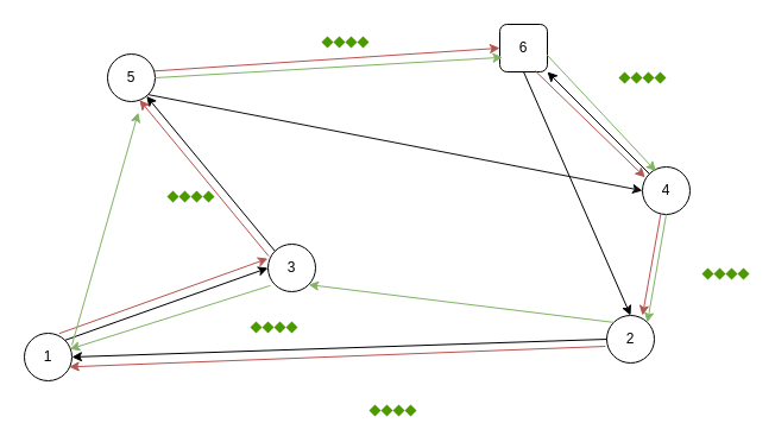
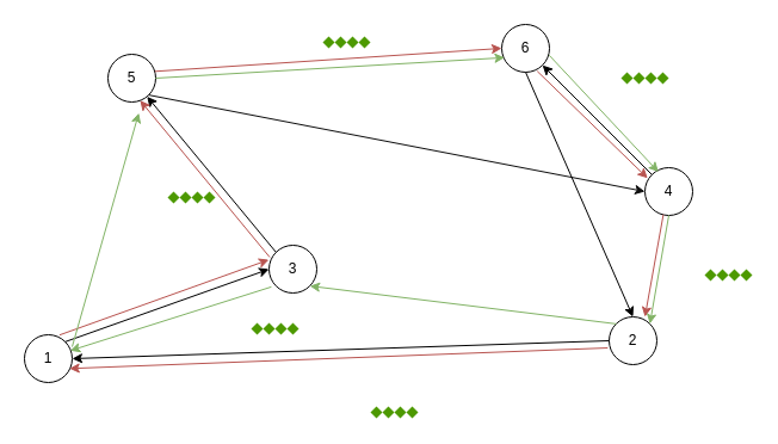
- <mxCell id="7" value="6" style="whiteSpace=wrap;html=1;aspect=fixed;rounded=1;" parent="1" vertex="1"><mxGeometry x="420" y="20" width="40" height="40" as="geometry" /></mxCell>
+ <mxCell id="7" value="6" style="ellipse;whiteSpace=wrap;html=1;aspect=fixed;" parent="1" vertex="1"><mxGeometry x="420" y="20" width="40" height="40" as="geometry" /></mxCell>
